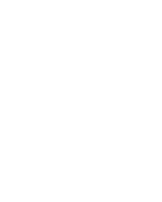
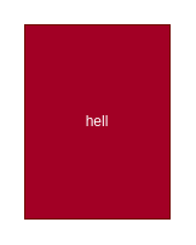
+ <mxCell id="2" value="hell" style="rounded=0;whiteSpace=wrap;html=1;fillColor=#a20025;fontColor=#ffffff;strokeColor=#6F0000;" vertex="1" parent="1"><mxGeometry x="20" y="20" width="120" height="160" as="geometry" /></mxCell>
